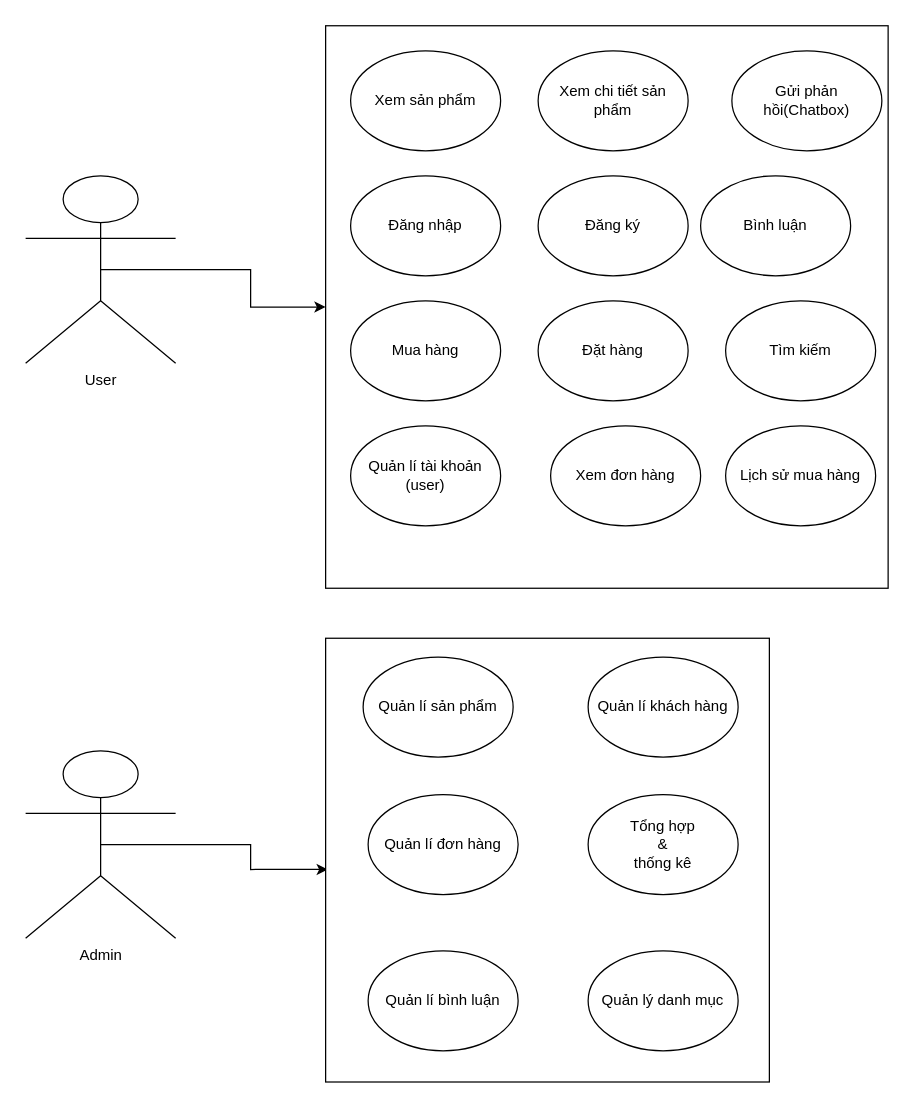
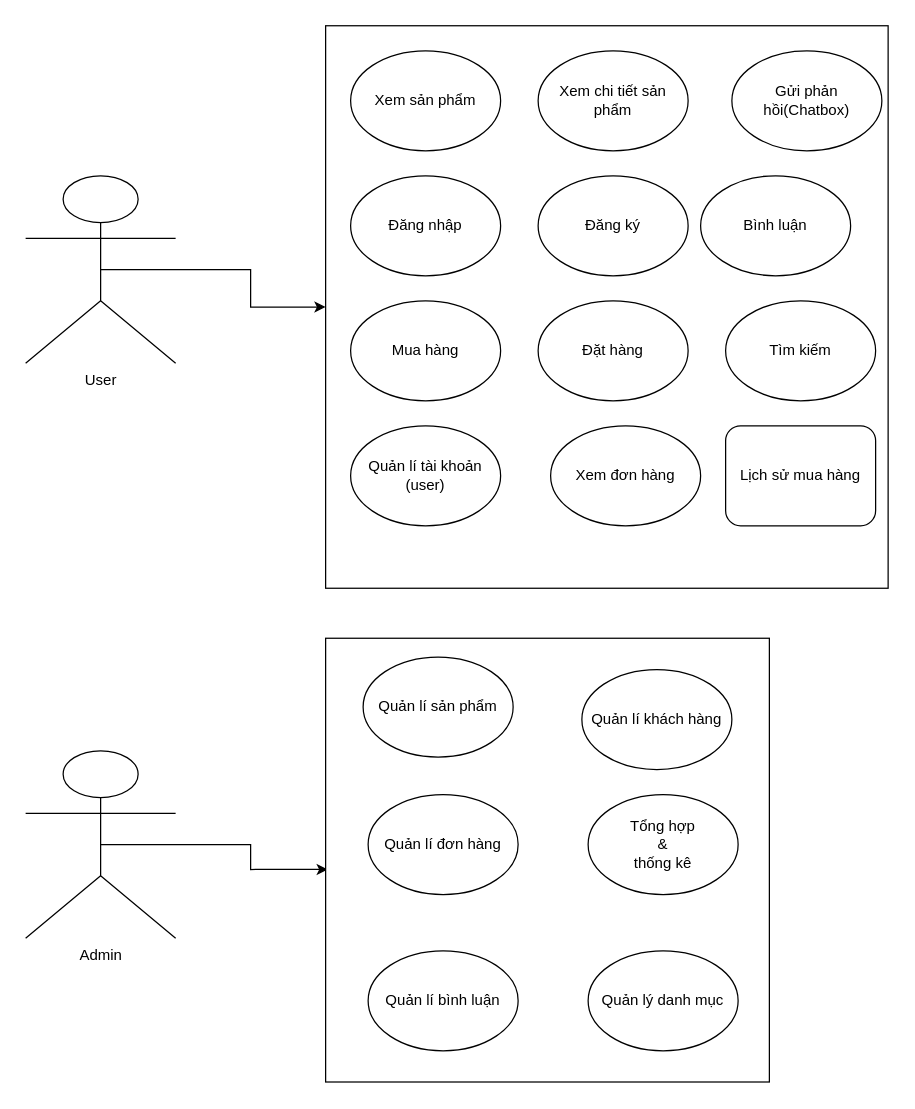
- <mxCell id="15" value="Lịch sử mua hàng" style="ellipse;whiteSpace=wrap;html=1;" parent="1" vertex="1"><mxGeometry x="580" y="340" width="120" height="80" as="geometry" /></mxCell>
+ <mxCell id="15" value="Lịch sử mua hàng" style="whiteSpace=wrap;html=1;rounded=1;" parent="1" vertex="1"><mxGeometry x="580" y="340" width="120" height="80" as="geometry" /></mxCell>
- <mxCell id="19" value="Quản lí khách hàng" style="ellipse;whiteSpace=wrap;html=1;" parent="1" vertex="1"><mxGeometry x="470" y="525" width="120" height="80" as="geometry" /></mxCell>
+ <mxCell id="19" value="Quản lí khách hàng" style="ellipse;whiteSpace=wrap;html=1;" parent="1" vertex="1"><mxGeometry x="465" y="535" width="120" height="80" as="geometry" /></mxCell>
